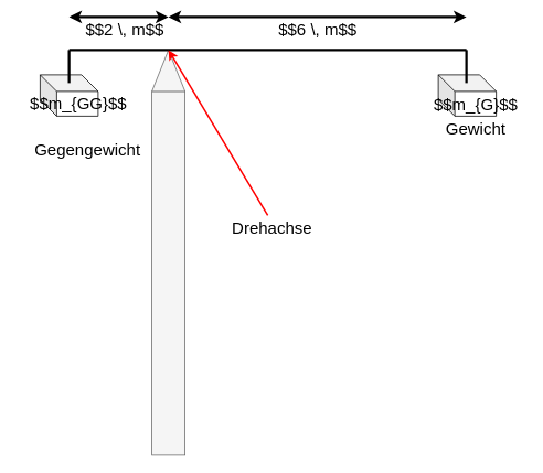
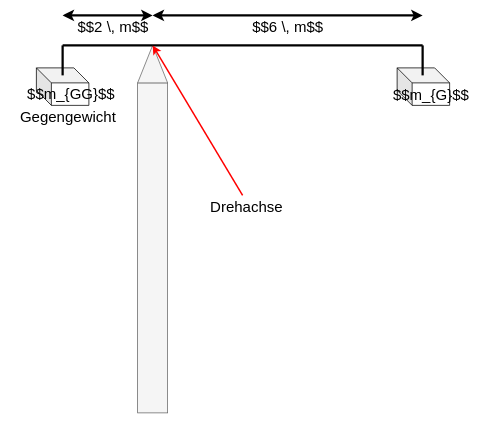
- <mxCell id="10" value="Gewicht" style="text;html=1;resizable=0;autosize=1;align=center;verticalAlign=middle;points=[];fillColor=none;strokeColor=none;rounded=0;fontSize=20;" vertex="1" parent="1"><mxGeometry x="529" y="140" width="90" height="30" as="geometry" /></mxCell>
- <mxCell id="9" value="Gegengewicht" style="text;html=1;resizable=0;autosize=1;align=center;verticalAlign=middle;points=[];fillColor=none;strokeColor=none;rounded=0;fontSize=20;" vertex="1" parent="1"><mxGeometry x="35" y="165" width="140" height="30" as="geometry" /></mxCell>
+ <mxCell id="9" value="Gegengewicht" style="text;html=1;resizable=0;autosize=1;align=center;verticalAlign=middle;points=[];fillColor=none;strokeColor=none;rounded=0;fontSize=20;" vertex="1" parent="1"><mxGeometry x="20" y="140" width="140" height="30" as="geometry" /></mxCell>
